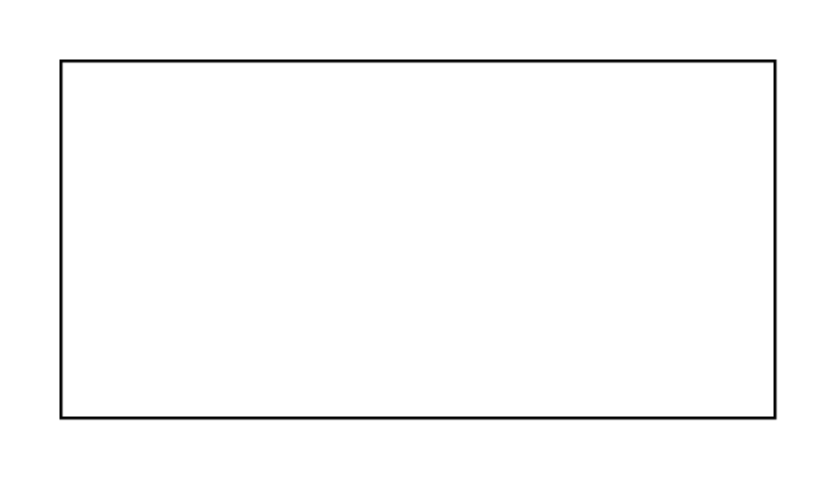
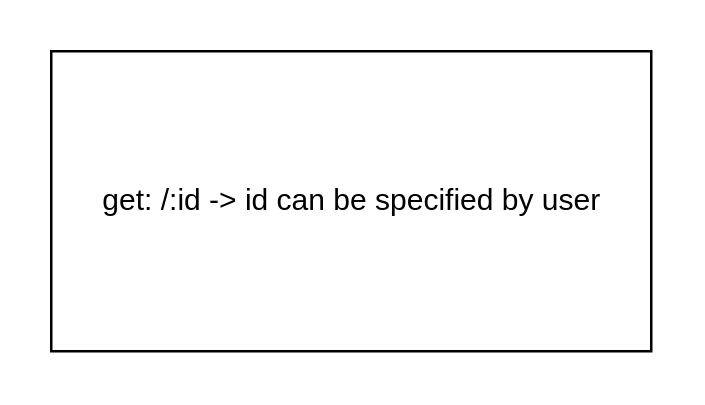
+ <mxCell id="3" value="get: /:id -&amp;gt; id can be specified by user" style="text;html=1;resizable=0;autosize=1;align=center;verticalAlign=middle;points=[];fillColor=none;strokeColor=none;rounded=0;" vertex="1" parent="1"><mxGeometry x="35" y="70" width="210" height="20" as="geometry" /></mxCell>
